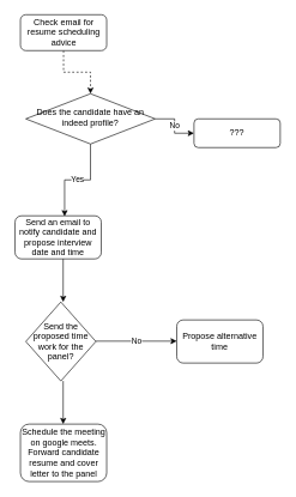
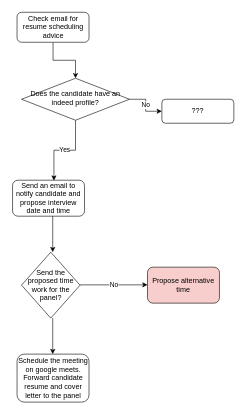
- <mxCell id="2" value="" style="edgeStyle=orthogonalEdgeStyle;rounded=0;orthogonalLoop=1;jettySize=auto;html=1;dashed=1;" edge="1" parent="1" source="3" target="6"><mxGeometry relative="1" as="geometry" /></mxCell>
+ <mxCell id="2" value="" style="edgeStyle=orthogonalEdgeStyle;rounded=0;orthogonalLoop=1;jettySize=auto;html=1;" edge="1" parent="1" source="3" target="6"><mxGeometry relative="1" as="geometry" /></mxCell>
- <mxCell id="14" value="Propose alternative time" style="rounded=1;whiteSpace=wrap;html=1;" vertex="1" parent="1"><mxGeometry x="245" y="445" width="120" height="60" as="geometry" /></mxCell>
+ <mxCell id="14" value="Propose alternative time" style="rounded=1;whiteSpace=wrap;html=1;fillColor=#f8cecc;" vertex="1" parent="1"><mxGeometry x="245" y="445" width="120" height="60" as="geometry" /></mxCell>
